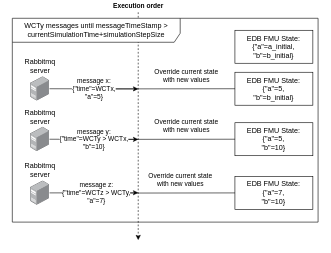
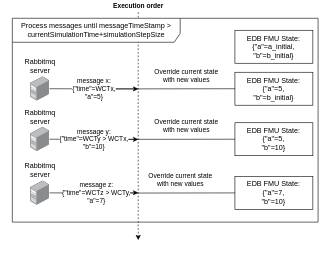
- <mxCell id="3" value="WCTy messages until messageTimeStamp &amp;gt; currentSimulationTime+simulationStepSize" style="shape=umlFrame;whiteSpace=wrap;html=1;align=center;width=280;height=40;" vertex="1" parent="1"><mxGeometry x="20" y="30" width="510" height="340" as="geometry" /></mxCell>
+ <mxCell id="3" value="Process messages until messageTimeStamp &amp;gt; currentSimulationTime+simulationStepSize" style="shape=umlFrame;whiteSpace=wrap;html=1;align=center;width=280;height=40;" vertex="1" parent="1"><mxGeometry x="20" y="30" width="510" height="340" as="geometry" /></mxCell>
